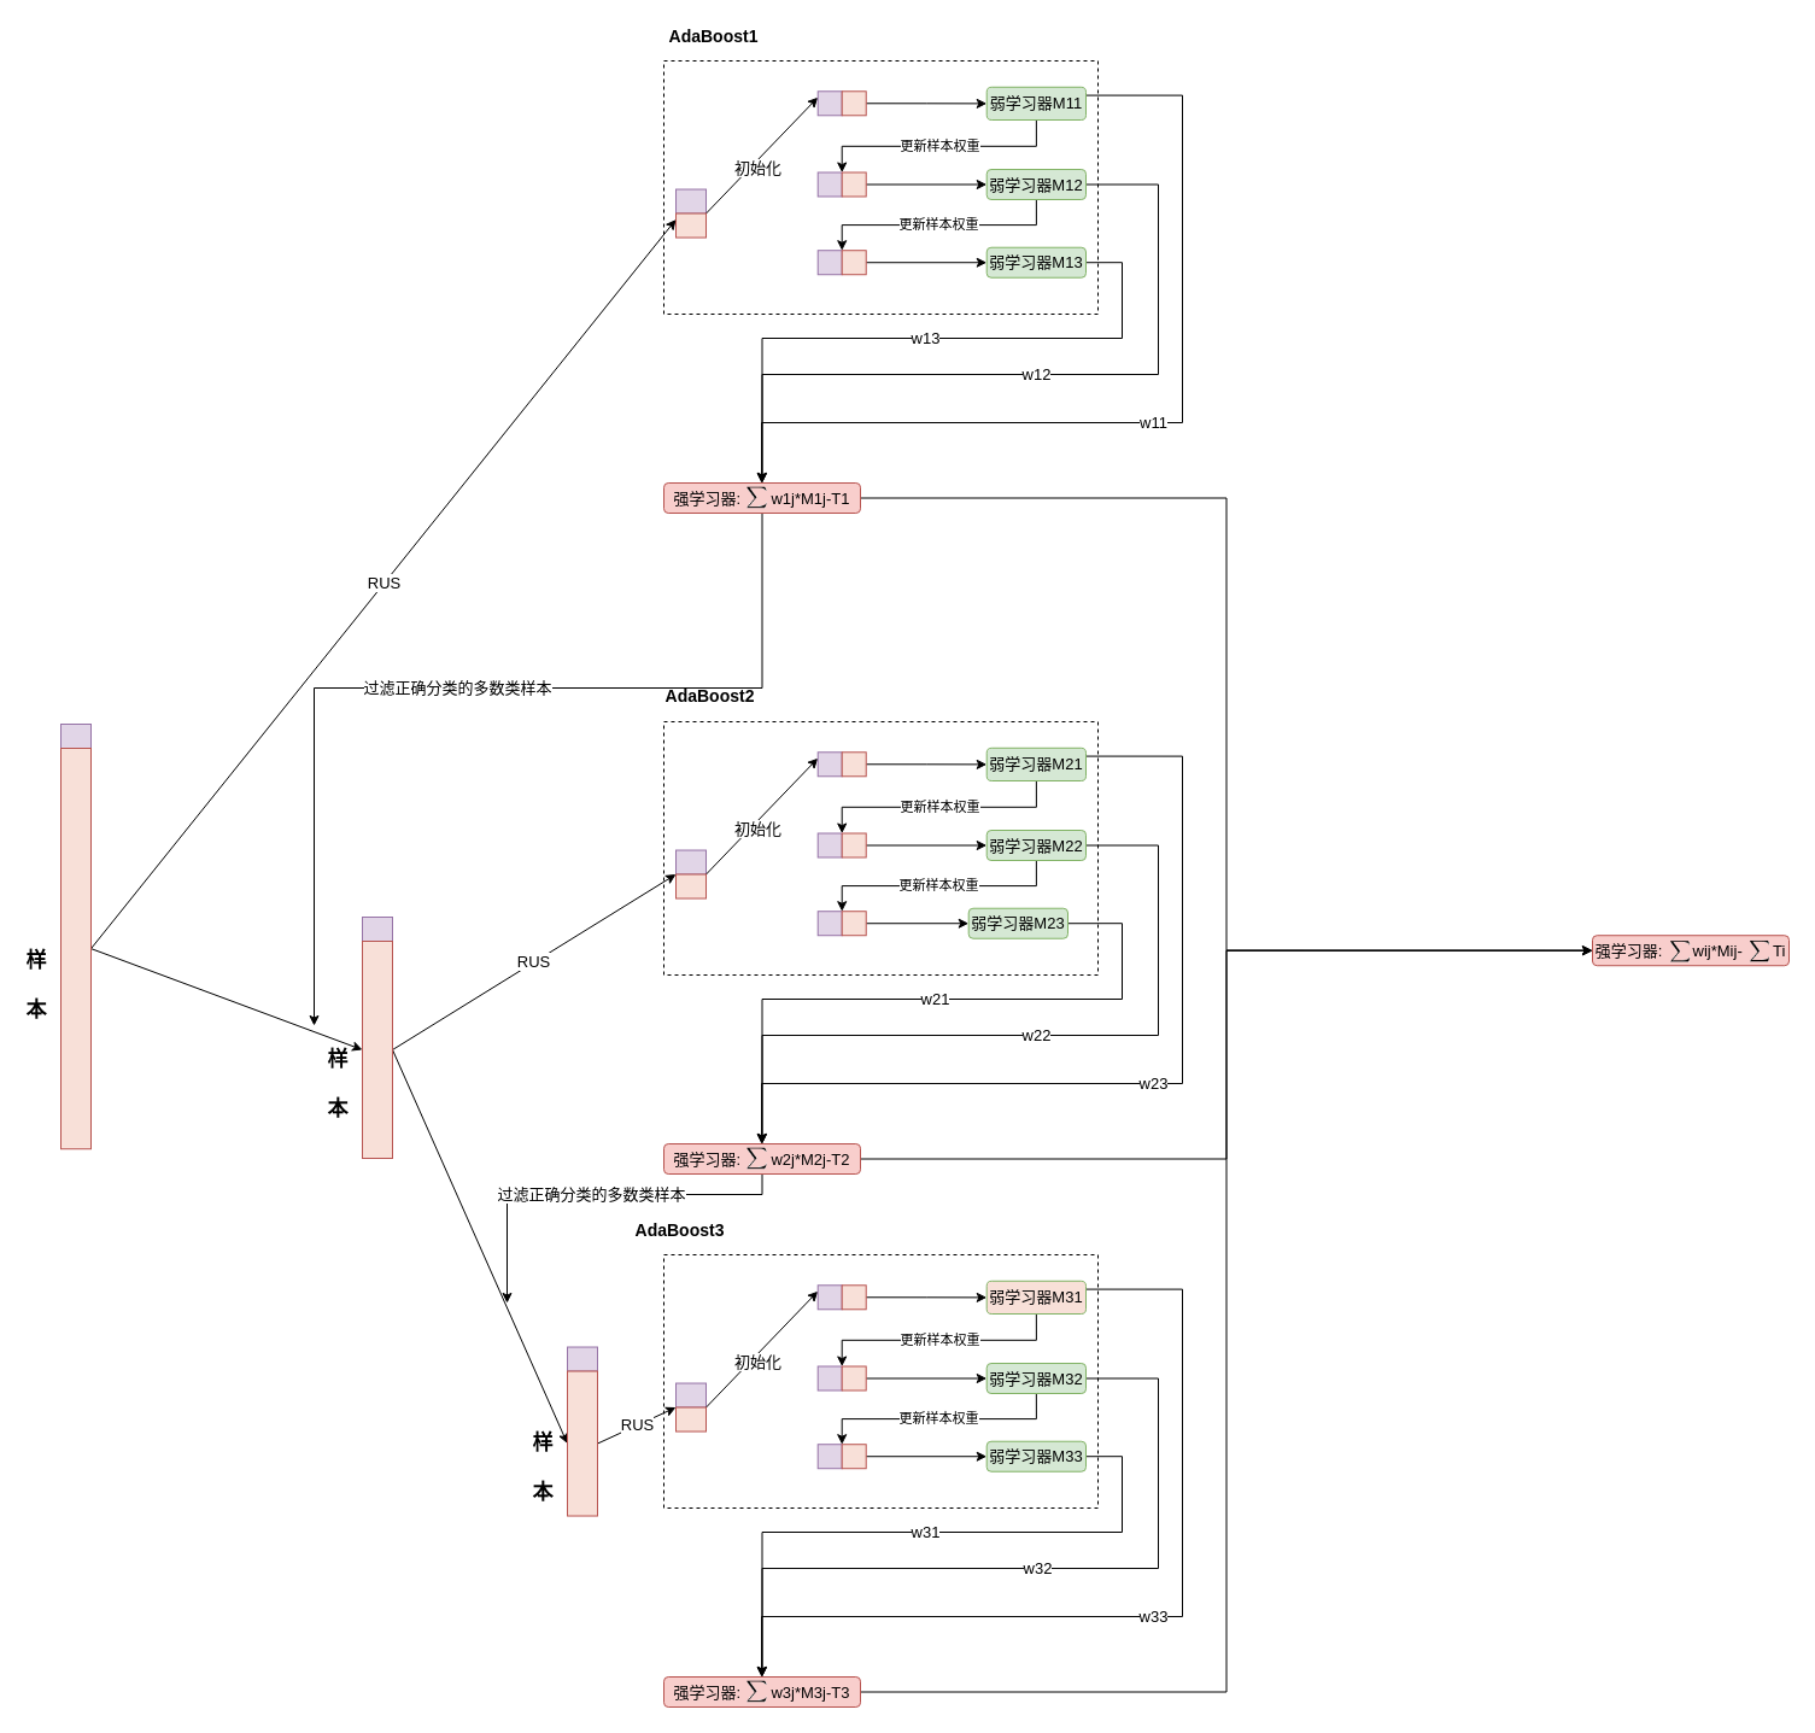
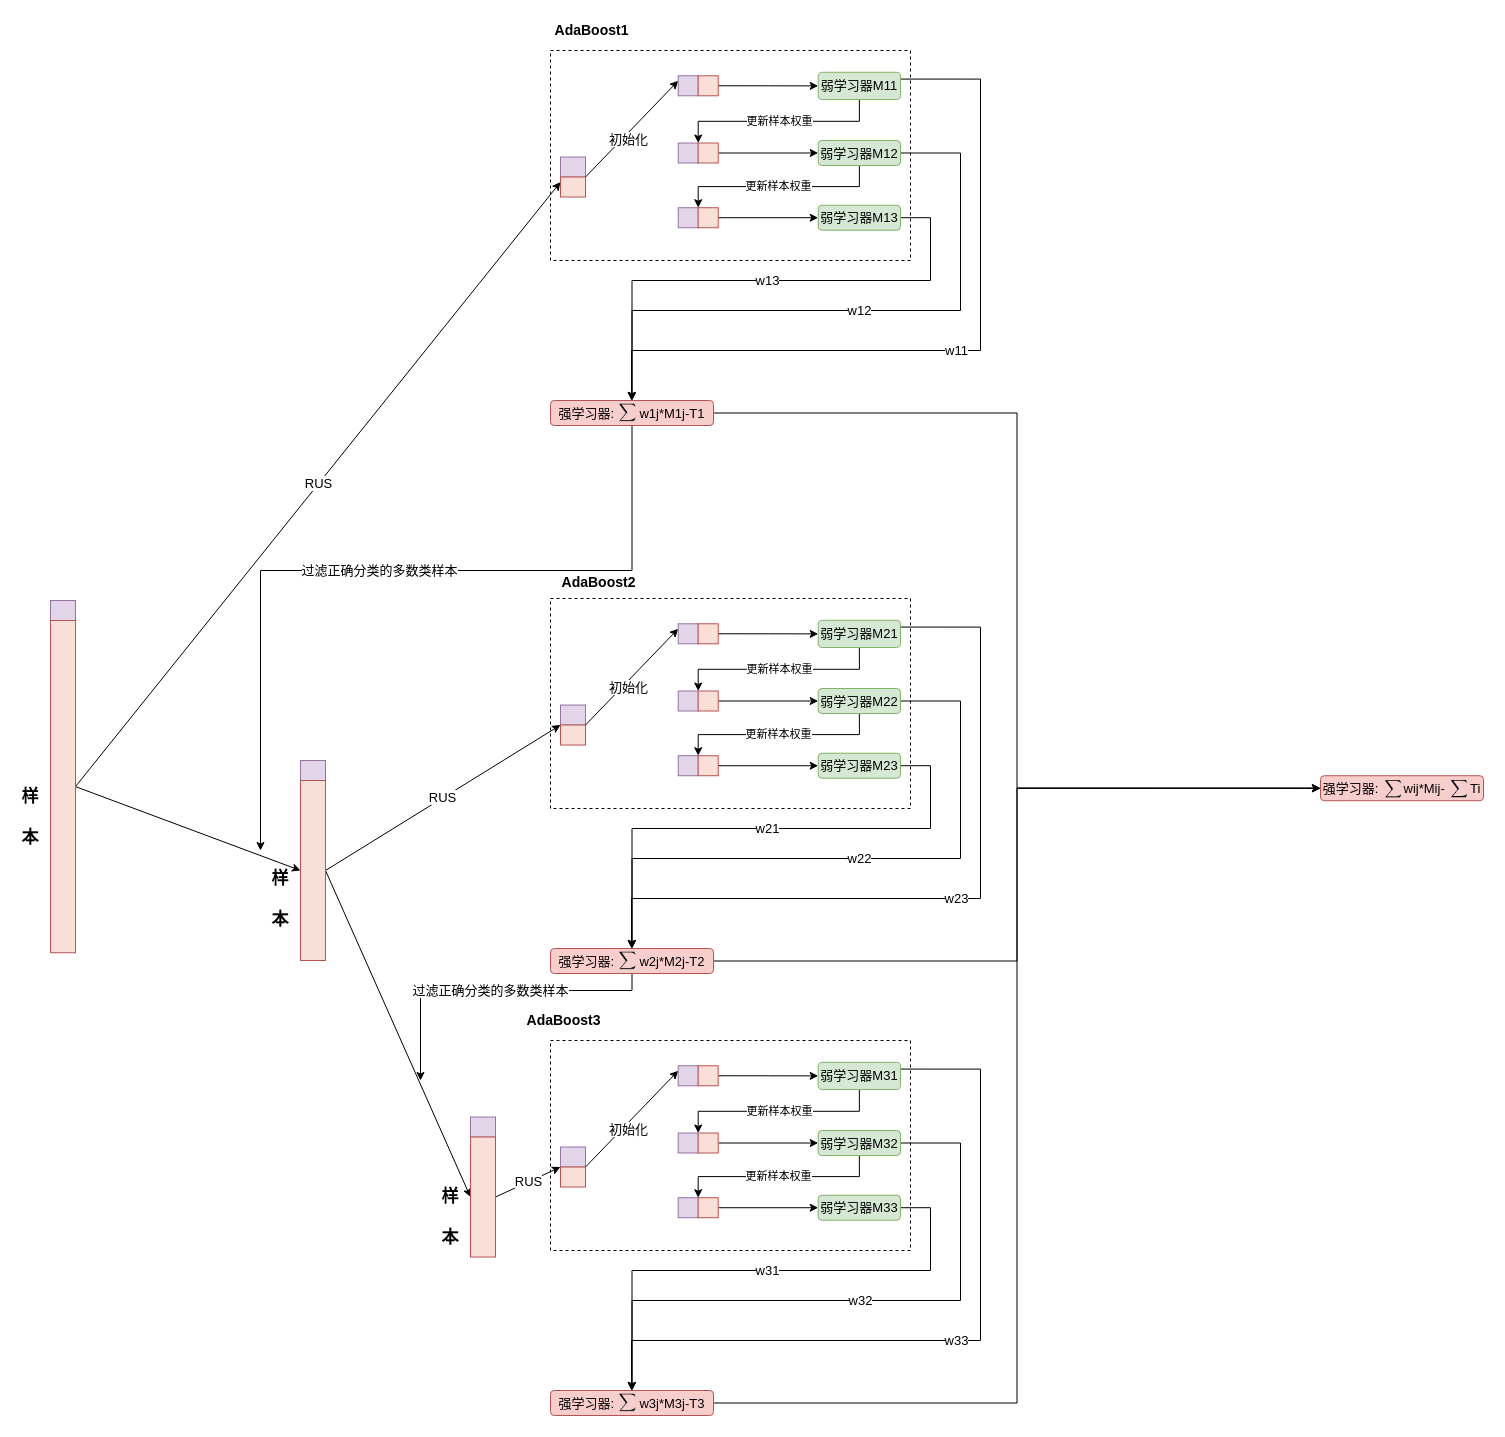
- <mxCell id="60" value="&lt;b&gt;&lt;font style=&quot;font-size: 14px&quot;&gt;AdaBoost2&lt;/font&gt;&lt;/b&gt;" style="text;html=1;strokeColor=none;fillColor=none;align=center;verticalAlign=middle;whiteSpace=wrap;rounded=0;dashed=1;fontSize=13;" vertex="1" parent="1"><mxGeometry x="550" y="567" width="77" height="20" as="geometry" /></mxCell>
+ <mxCell id="60" value="&lt;b&gt;&lt;font style=&quot;font-size: 14px&quot;&gt;AdaBoost2&lt;/font&gt;&lt;/b&gt;" style="text;html=1;strokeColor=none;fillColor=none;align=center;verticalAlign=middle;whiteSpace=wrap;rounded=0;dashed=1;fontSize=13;" vertex="1" parent="1"><mxGeometry x="560" y="572" width="77" height="20" as="geometry" /></mxCell>
- <mxCell id="57" value="弱学习器M23" style="rounded=1;whiteSpace=wrap;html=1;fontSize=13;fontStyle=0;fillColor=#d5e8d4;strokeColor=#82b366;" vertex="1" parent="1"><mxGeometry x="802.71" y="752.72" width="82.3" height="25" as="geometry" /></mxCell>
+ <mxCell id="57" value="弱学习器M23" style="rounded=1;whiteSpace=wrap;html=1;fontSize=13;fontStyle=0;fillColor=#d5e8d4;strokeColor=#82b366;" vertex="1" parent="1"><mxGeometry x="817.71" y="752.72" width="82.3" height="25" as="geometry" /></mxCell>
- <mxCell id="78" value="弱学习器M31" style="rounded=1;whiteSpace=wrap;html=1;fontSize=13;fontStyle=0;fillColor=#f8e0d8;strokeColor=#82b366;" vertex="1" parent="1"><mxGeometry x="817.7" y="1061.78" width="82.3" height="27.22" as="geometry" /></mxCell>
+ <mxCell id="78" value="弱学习器M31" style="rounded=1;whiteSpace=wrap;html=1;fontSize=13;fontStyle=0;fillColor=#d5e8d4;strokeColor=#82b366;" vertex="1" parent="1"><mxGeometry x="817.7" y="1061.78" width="82.3" height="27.22" as="geometry" /></mxCell>
